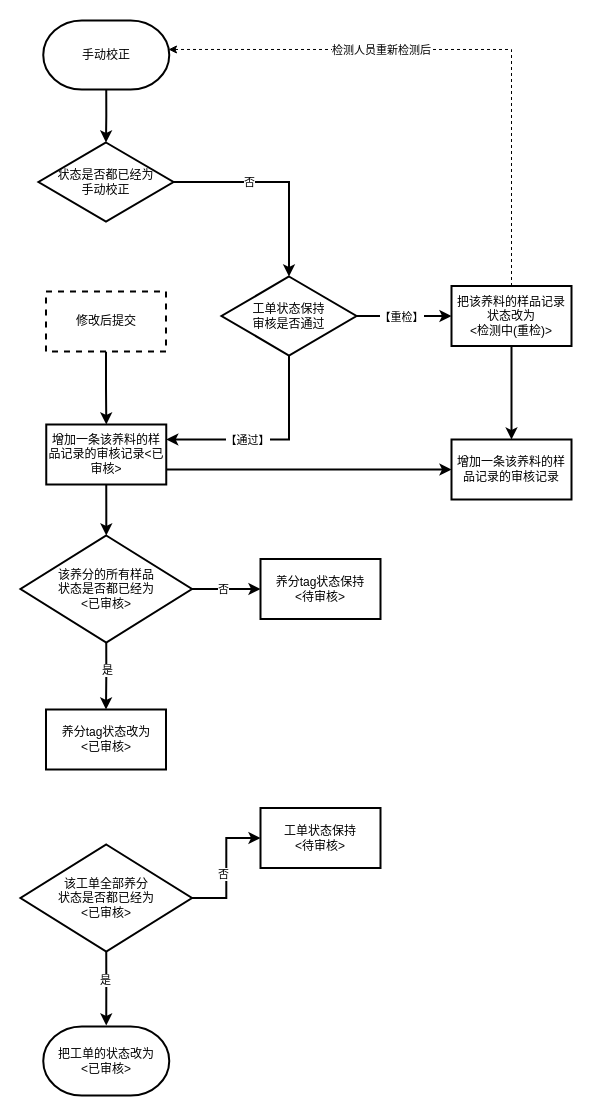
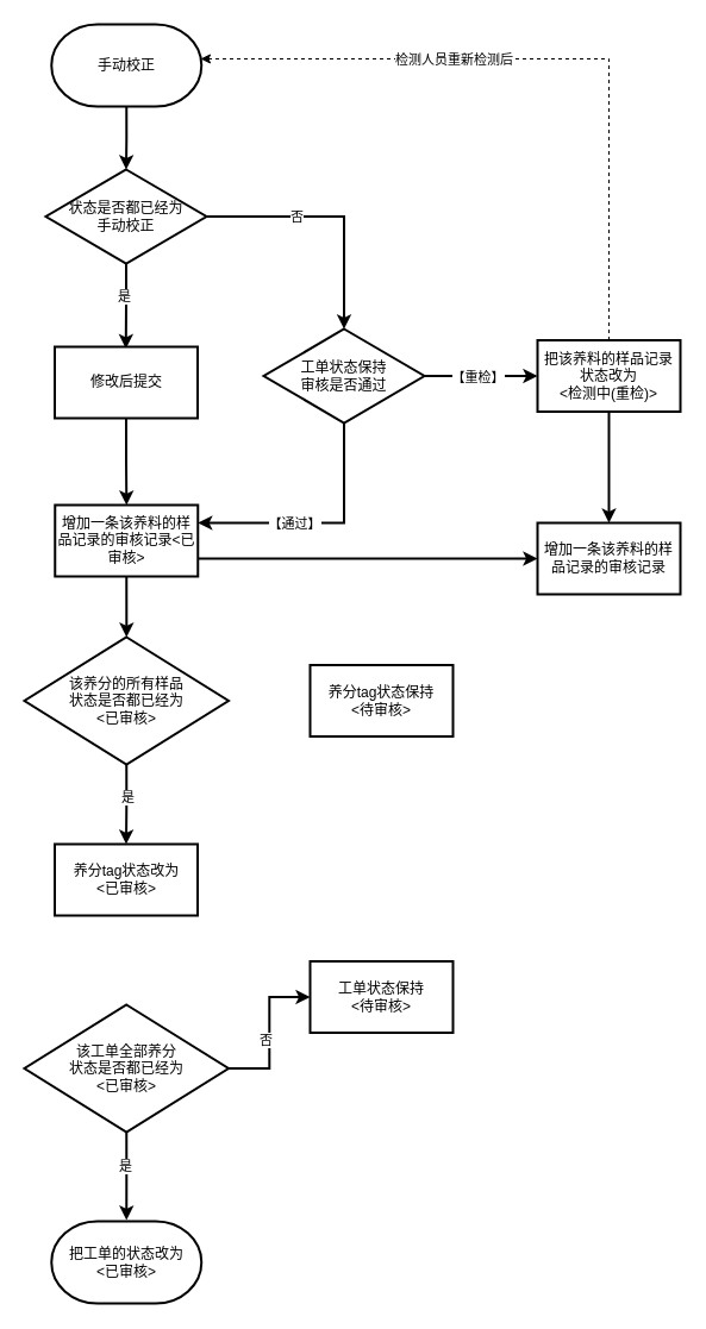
+ <mxCell id="13" style="edgeStyle=orthogonalEdgeStyle;rounded=0;orthogonalLoop=1;jettySize=auto;html=1;exitX=0.5;exitY=1;exitDx=0;exitDy=0;exitPerimeter=0;strokeWidth=2;entryX=0.498;entryY=0.025;entryDx=0;entryDy=0;entryPerimeter=0;" parent="1" source="15" target="37" edge="1"><mxGeometry relative="1" as="geometry"><mxPoint x="105.5" y="281" as="targetPoint" /></mxGeometry></mxCell>
+ <mxCell id="14" value="是" style="edgeLabel;html=1;align=center;verticalAlign=middle;resizable=0;points=[];" parent="13" vertex="1" connectable="0"><mxGeometry x="-0.233" y="1" relative="1" as="geometry"><mxPoint x="-3" as="offset" /></mxGeometry></mxCell>
- <mxCell id="37" value="修改后提交" style="rounded=0;whiteSpace=wrap;html=1;strokeWidth=2;dashed=1;" vertex="1" parent="1"><mxGeometry x="45.5" y="291" width="120" height="60" as="geometry" /></mxCell>
+ <mxCell id="37" value="修改后提交" style="rounded=0;whiteSpace=wrap;html=1;strokeWidth=2;" vertex="1" parent="1"><mxGeometry x="45.5" y="291" width="120" height="60" as="geometry" /></mxCell>
- <mxCell id="27" style="edgeStyle=orthogonalEdgeStyle;rounded=0;orthogonalLoop=1;jettySize=auto;html=1;exitX=1;exitY=0.5;exitDx=0;exitDy=0;exitPerimeter=0;entryX=0;entryY=0.5;entryDx=0;entryDy=0;strokeWidth=2;" parent="1" source="31" target="32" edge="1"><mxGeometry relative="1" as="geometry" /></mxCell>
- <mxCell id="28" value="否" style="edgeLabel;html=1;align=center;verticalAlign=middle;resizable=0;points=[];" parent="27" vertex="1" connectable="0"><mxGeometry x="-0.101" relative="1" as="geometry"><mxPoint as="offset" /></mxGeometry></mxCell>
